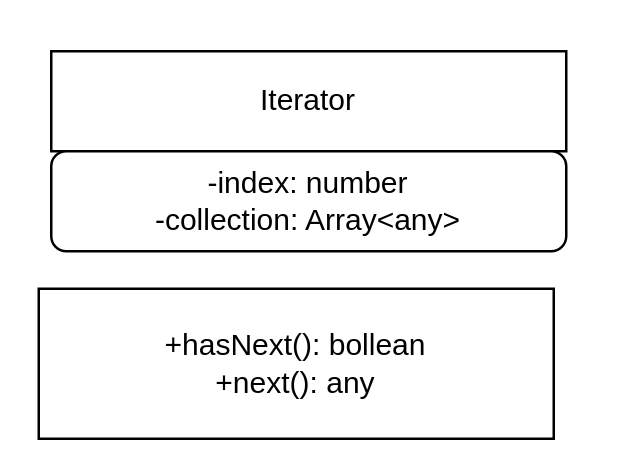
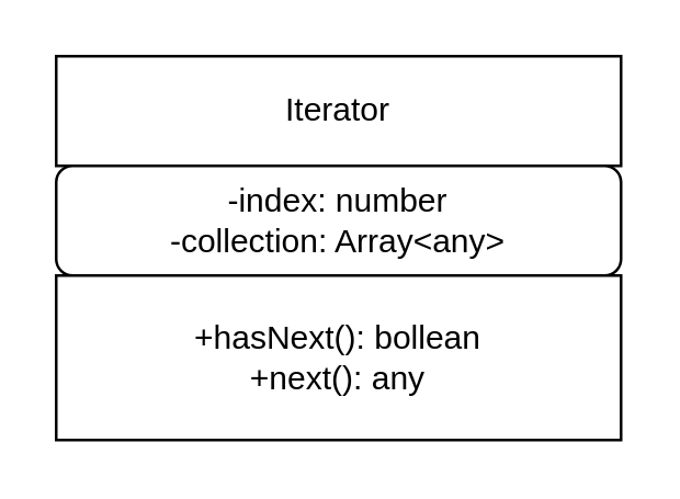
- <mxCell id="4" value="+hasNext(): bollean&lt;br&gt;+next(): any" style="rounded=0;whiteSpace=wrap;html=1;" parent="1" vertex="1"><mxGeometry x="15" y="115" width="206" height="60" as="geometry" /></mxCell>
+ <mxCell id="4" value="+hasNext(): bollean&lt;br&gt;+next(): any" style="rounded=0;whiteSpace=wrap;html=1;" parent="1" vertex="1"><mxGeometry x="20" y="100" width="206" height="60" as="geometry" /></mxCell>
